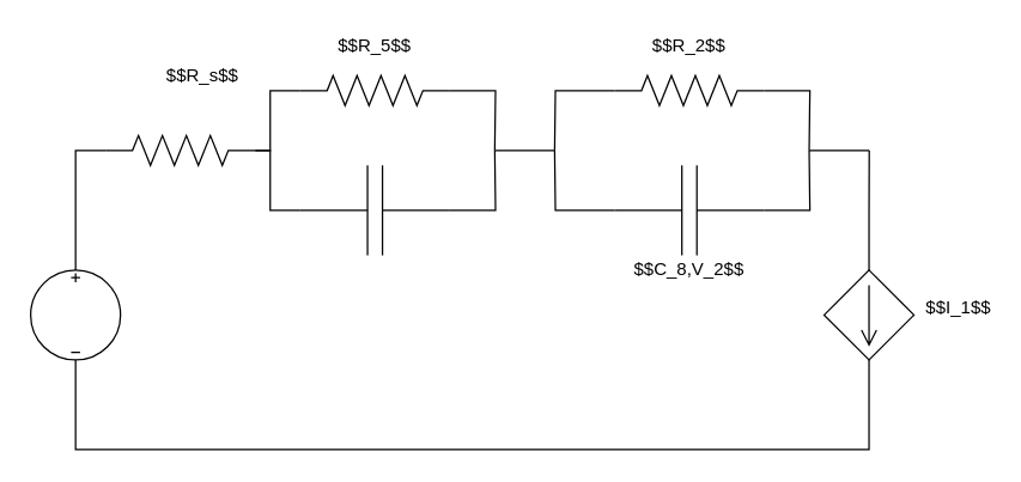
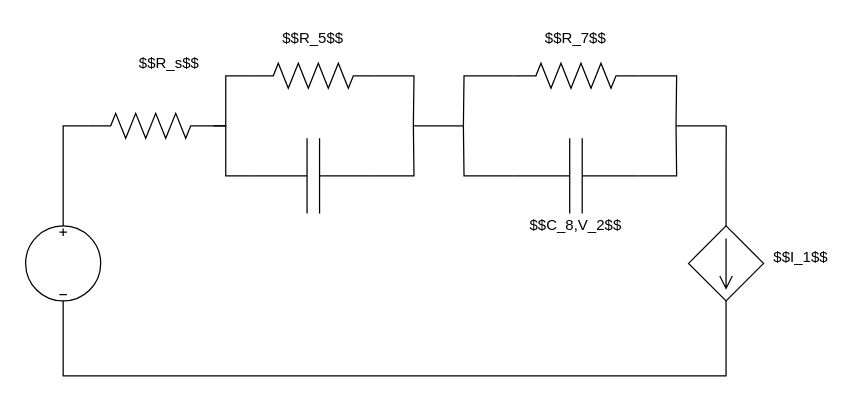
- <mxCell id="14" value="$$R_2$$" style="text;html=1;strokeColor=none;fillColor=none;align=center;verticalAlign=middle;whiteSpace=wrap;rounded=0;" parent="12" vertex="1"><mxGeometry x="50" width="40" height="20" as="geometry" /></mxCell>
+ <mxCell id="14" value="$$R_7$$" style="text;html=1;strokeColor=none;fillColor=none;align=center;verticalAlign=middle;whiteSpace=wrap;rounded=0;" parent="12" vertex="1"><mxGeometry x="50" width="40" height="20" as="geometry" /></mxCell>
